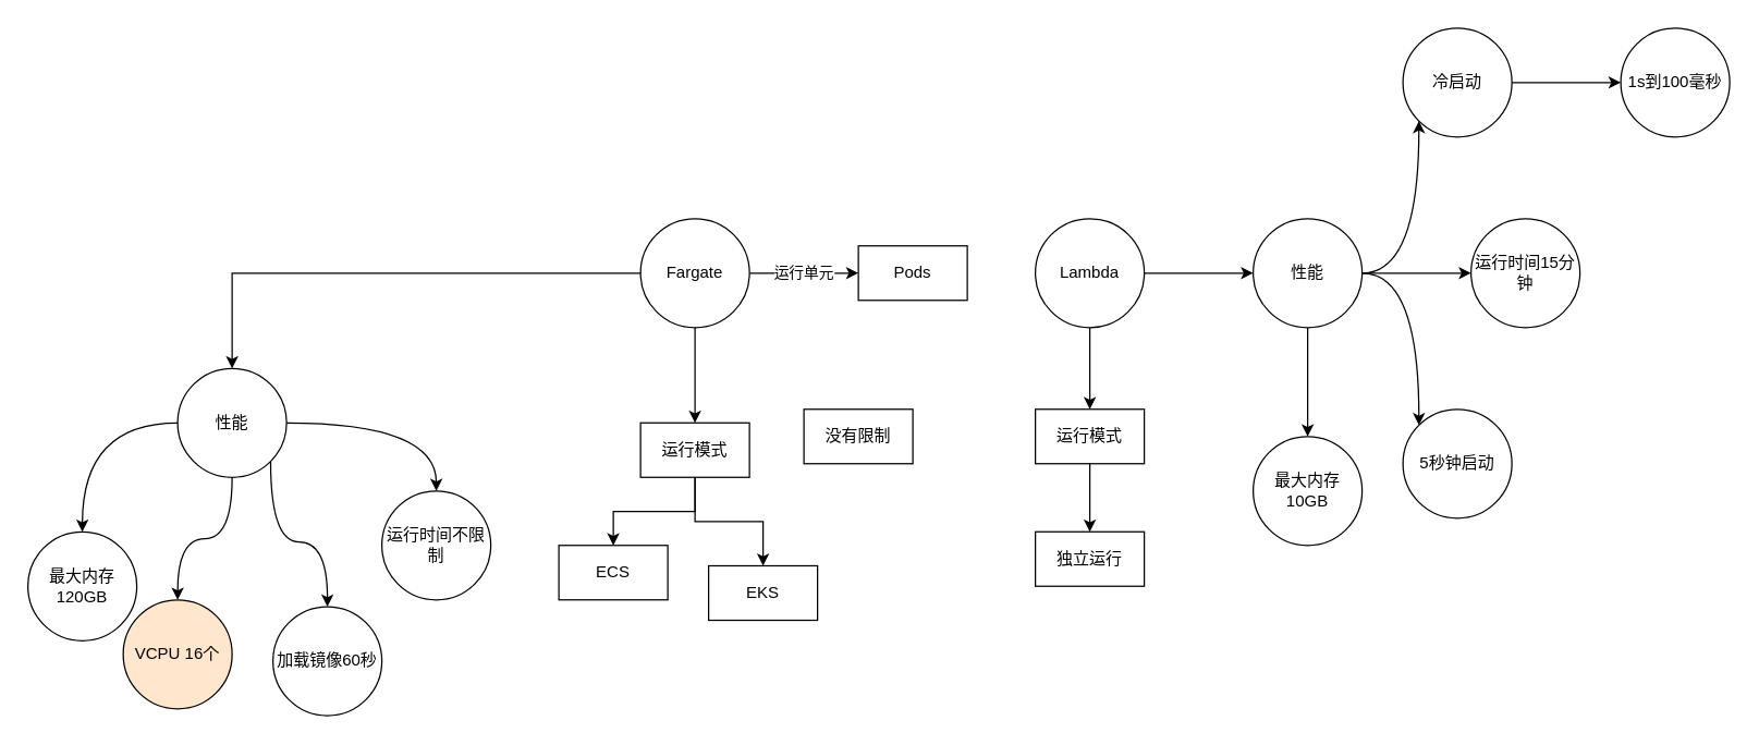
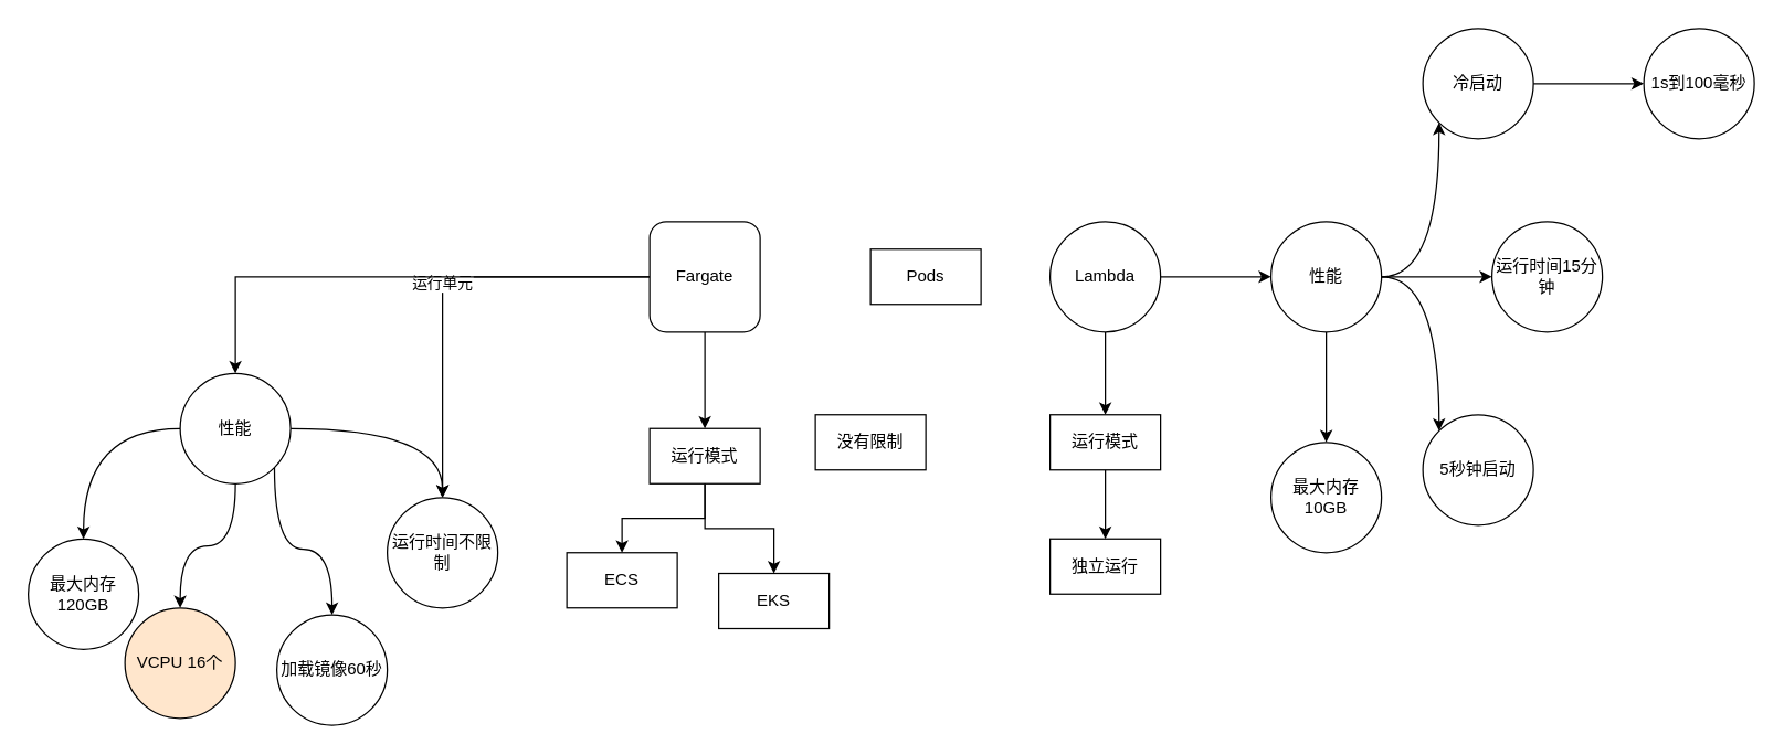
- <mxCell id="5" value="Fargate" style="ellipse;whiteSpace=wrap;html=1;" vertex="1" parent="1"><mxGeometry x="470" y="160" width="80" height="80" as="geometry" /></mxCell>
+ <mxCell id="5" value="Fargate" style="whiteSpace=wrap;html=1;rounded=1;" vertex="1" parent="1"><mxGeometry x="470" y="160" width="80" height="80" as="geometry" /></mxCell>
- <mxCell id="3" value="运行单元" style="edgeStyle=orthogonalEdgeStyle;rounded=0;orthogonalLoop=1;jettySize=auto;html=1;entryX=0;entryY=0.5;entryDx=0;entryDy=0;" edge="1" parent="1" source="5" target="17"><mxGeometry relative="1" as="geometry" /></mxCell>
+ <mxCell id="3" value="运行单元" style="edgeStyle=orthogonalEdgeStyle;rounded=0;orthogonalLoop=1;jettySize=auto;html=1;" edge="1" parent="1" source="5" target="33"><mxGeometry relative="1" as="geometry" /></mxCell>
